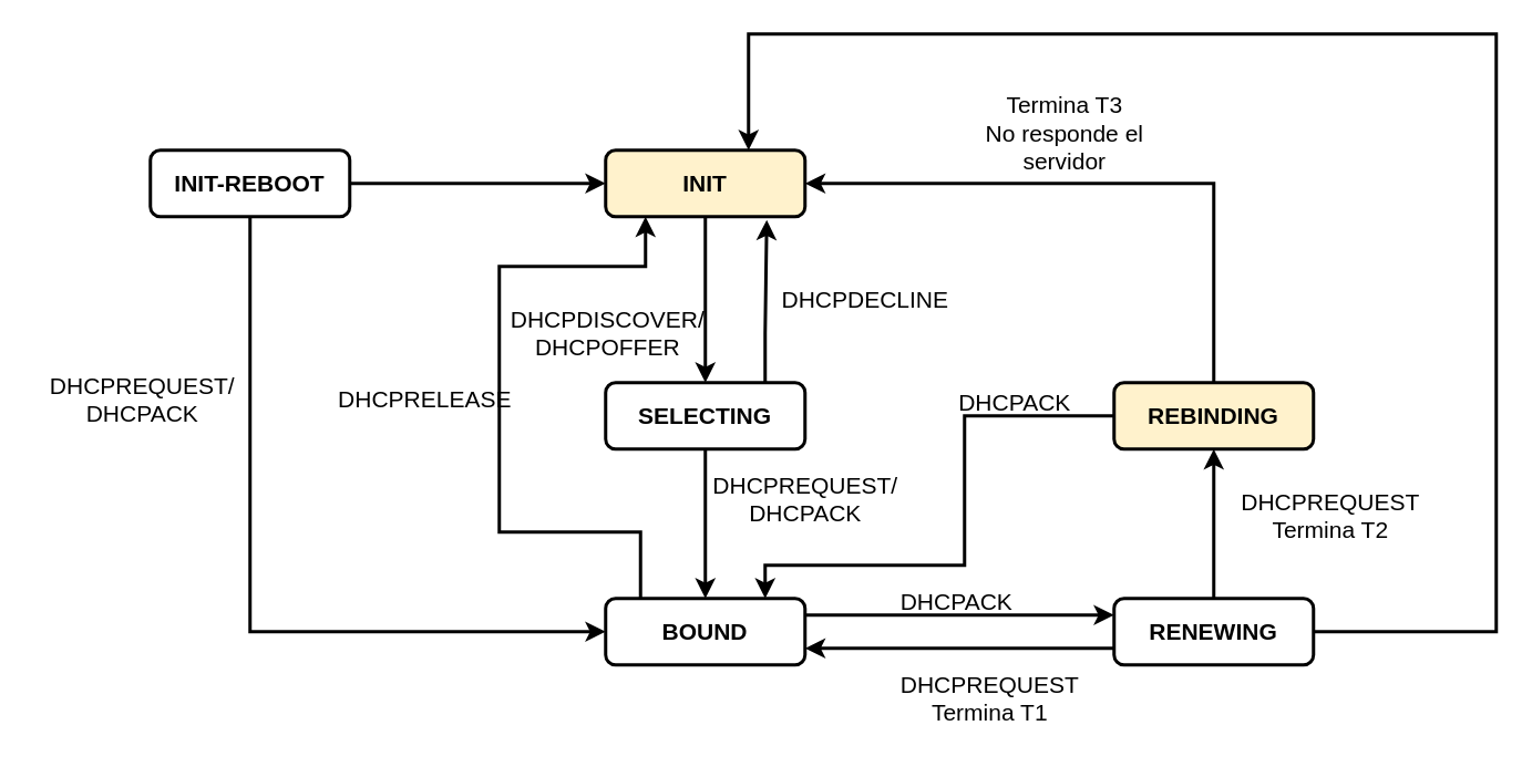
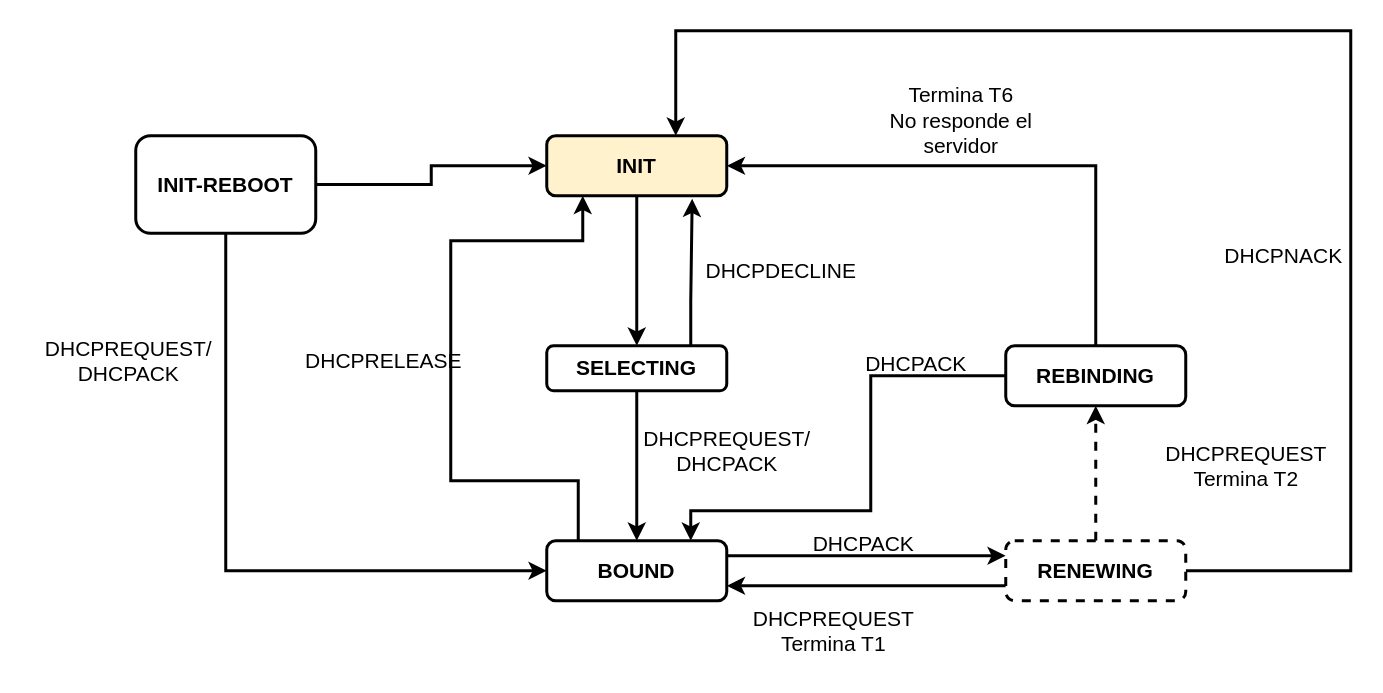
- <mxCell id="27" value="&lt;div&gt;Termina T3&lt;/div&gt;&lt;div&gt;No responde el&lt;/div&gt;&lt;div&gt;servidor&lt;br&gt;&lt;/div&gt;" style="text;html=1;resizable=0;autosize=1;align=center;verticalAlign=middle;points=[];fillColor=none;strokeColor=none;rounded=0;fontSize=14;" vertex="1" parent="1"><mxGeometry x="585" y="50" width="110" height="60" as="geometry" /></mxCell>
+ <mxCell id="27" value="&lt;div&gt;Termina T6&lt;/div&gt;&lt;div&gt;No responde el&lt;/div&gt;&lt;div&gt;servidor&lt;br&gt;&lt;/div&gt;" style="text;html=1;resizable=0;autosize=1;align=center;verticalAlign=middle;points=[];fillColor=none;strokeColor=none;rounded=0;fontSize=14;" vertex="1" parent="1"><mxGeometry x="585" y="50" width="110" height="60" as="geometry" /></mxCell>
- <mxCell id="14" value="&lt;font size=&quot;1&quot;&gt;&lt;b style=&quot;font-size: 14px;&quot;&gt;INIT-REBOOT&lt;/b&gt;&lt;/font&gt;" style="rounded=1;whiteSpace=wrap;html=1;strokeWidth=2;" vertex="1" parent="1"><mxGeometry x="90" y="90" width="120" height="40" as="geometry" /></mxCell>
+ <mxCell id="14" value="&lt;font size=&quot;1&quot;&gt;&lt;b style=&quot;font-size: 14px;&quot;&gt;INIT-REBOOT&lt;/b&gt;&lt;/font&gt;" style="rounded=1;whiteSpace=wrap;html=1;strokeWidth=2;" vertex="1" parent="1"><mxGeometry x="90" y="90" width="120" height="65" as="geometry" /></mxCell>
+ <mxCell id="30" value="DHCPNACK" style="text;html=1;resizable=0;autosize=1;align=center;verticalAlign=middle;points=[];fillColor=none;strokeColor=none;rounded=0;fontSize=14;" vertex="1" parent="1"><mxGeometry x="810" y="160" width="90" height="20" as="geometry" /></mxCell>
- <mxCell id="7" value="&lt;div&gt;DHCPDISCOVER/&lt;/div&gt;&lt;div&gt;DHCPOFFER&lt;br&gt;&lt;/div&gt;" style="text;html=1;resizable=0;autosize=1;align=center;verticalAlign=middle;points=[];fillColor=none;strokeColor=none;rounded=0;fontSize=14;" vertex="1" parent="1"><mxGeometry x="300" y="180" width="130" height="40" as="geometry" /></mxCell>
- <mxCell id="6" value="&lt;font size=&quot;1&quot;&gt;&lt;b style=&quot;font-size: 14px;&quot;&gt;SELECTING&lt;/b&gt;&lt;/font&gt;" style="rounded=1;whiteSpace=wrap;html=1;strokeWidth=2;" vertex="1" parent="1"><mxGeometry x="364" y="230" width="120" height="40" as="geometry" /></mxCell>
+ <mxCell id="6" value="&lt;font size=&quot;1&quot;&gt;&lt;b style=&quot;font-size: 14px;&quot;&gt;SELECTING&lt;/b&gt;&lt;/font&gt;" style="rounded=1;whiteSpace=wrap;html=1;strokeWidth=2;" vertex="1" parent="1"><mxGeometry x="364" y="230" width="120" height="30" as="geometry" /></mxCell>
- <mxCell id="24" value="&lt;font size=&quot;1&quot;&gt;&lt;b style=&quot;font-size: 14px;&quot;&gt;REBINDING&lt;/b&gt;&lt;/font&gt;" style="rounded=1;whiteSpace=wrap;html=1;strokeWidth=2;fillColor=#fff2cc;" vertex="1" parent="1"><mxGeometry x="670" y="230" width="120" height="40" as="geometry" /></mxCell>
+ <mxCell id="24" value="&lt;font size=&quot;1&quot;&gt;&lt;b style=&quot;font-size: 14px;&quot;&gt;REBINDING&lt;/b&gt;&lt;/font&gt;" style="rounded=1;whiteSpace=wrap;html=1;strokeWidth=2;" vertex="1" parent="1"><mxGeometry x="670" y="230" width="120" height="40" as="geometry" /></mxCell>
- <mxCell id="26" value="&lt;div&gt;DHCPREQUEST&lt;/div&gt;&lt;div&gt;Termina T2&lt;br&gt;&lt;/div&gt;" style="text;html=1;resizable=0;autosize=1;align=center;verticalAlign=middle;points=[];fillColor=none;strokeColor=none;rounded=0;fontSize=14;" vertex="1" parent="1"><mxGeometry x="740" y="290" width="120" height="40" as="geometry" /></mxCell>
+ <mxCell id="26" value="&lt;div&gt;DHCPREQUEST&lt;/div&gt;&lt;div&gt;Termina T2&lt;br&gt;&lt;/div&gt;" style="text;html=1;resizable=0;autosize=1;align=center;verticalAlign=middle;points=[];fillColor=none;strokeColor=none;rounded=0;fontSize=14;" vertex="1" parent="1"><mxGeometry x="770" y="290" width="120" height="40" as="geometry" /></mxCell>
- <mxCell id="17" value="" style="edgeStyle=orthogonalEdgeStyle;rounded=0;orthogonalLoop=1;jettySize=auto;html=1;fontSize=14;strokeWidth=2;" edge="1" parent="1" source="19" target="24"><mxGeometry relative="1" as="geometry" /></mxCell>
+ <mxCell id="17" value="" style="edgeStyle=orthogonalEdgeStyle;rounded=0;orthogonalLoop=1;jettySize=auto;html=1;fontSize=14;strokeWidth=2;dashed=1;" edge="1" parent="1" source="19" target="24"><mxGeometry relative="1" as="geometry" /></mxCell>
- <mxCell id="19" value="&lt;font size=&quot;1&quot;&gt;&lt;b style=&quot;font-size: 14px;&quot;&gt;RENEWING&lt;/b&gt;&lt;/font&gt;" style="rounded=1;whiteSpace=wrap;html=1;strokeWidth=2;" vertex="1" parent="1"><mxGeometry x="670" y="360" width="120" height="40" as="geometry" /></mxCell>
+ <mxCell id="19" value="&lt;font size=&quot;1&quot;&gt;&lt;b style=&quot;font-size: 14px;&quot;&gt;RENEWING&lt;/b&gt;&lt;/font&gt;" style="rounded=1;whiteSpace=wrap;html=1;strokeWidth=2;dashed=1;" vertex="1" parent="1"><mxGeometry x="670" y="360" width="120" height="40" as="geometry" /></mxCell>
- <mxCell id="20" value="&lt;div&gt;DHCPREQUEST&lt;/div&gt;&lt;div&gt;Termina T1&lt;br&gt;&lt;/div&gt;" style="text;html=1;resizable=0;autosize=1;align=center;verticalAlign=middle;points=[];fillColor=none;strokeColor=none;rounded=0;fontSize=14;" vertex="1" parent="1"><mxGeometry x="535" y="400" width="120" height="40" as="geometry" /></mxCell>
+ <mxCell id="20" value="&lt;div&gt;DHCPREQUEST&lt;/div&gt;&lt;div&gt;Termina T1&lt;br&gt;&lt;/div&gt;" style="text;html=1;resizable=0;autosize=1;align=center;verticalAlign=middle;points=[];fillColor=none;strokeColor=none;rounded=0;fontSize=14;" vertex="1" parent="1"><mxGeometry x="495" y="400" width="120" height="40" as="geometry" /></mxCell>
